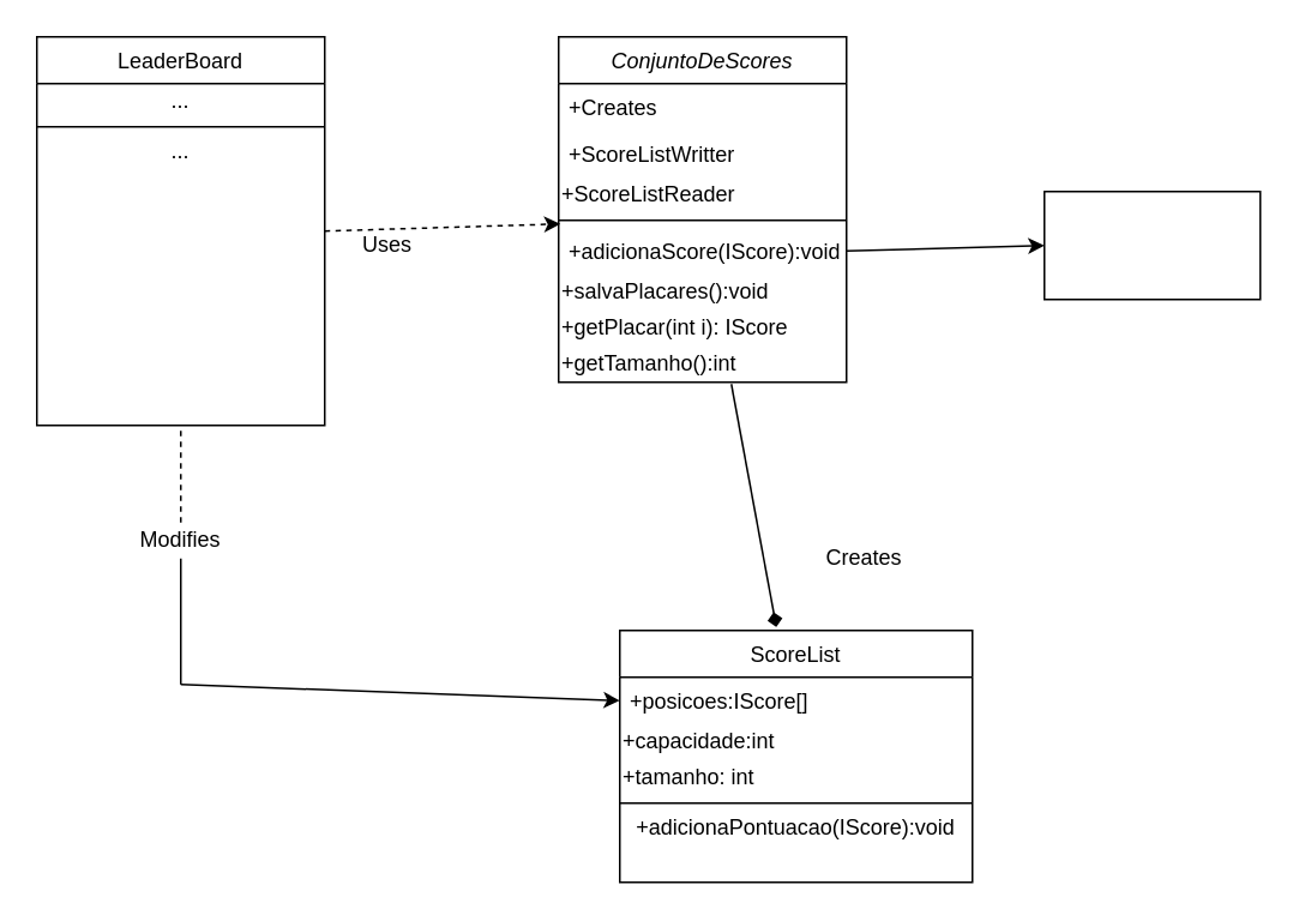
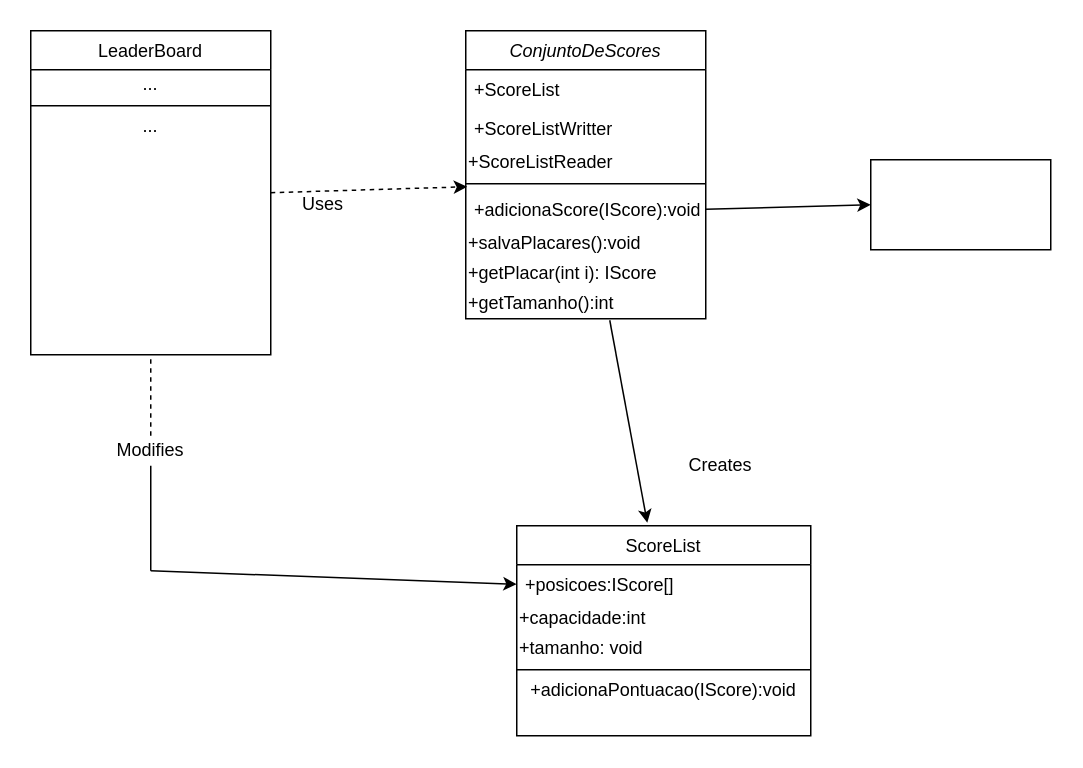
- <mxCell id="8" value="+Creates" style="text;align=left;verticalAlign=top;spacingLeft=4;spacingRight=4;overflow=hidden;rotatable=0;points=[[0,0.5],[1,0.5]];portConstraint=eastwest;rounded=0;shadow=0;html=0;" parent="7" vertex="1"><mxGeometry y="26" width="160" height="26" as="geometry" /></mxCell>
+ <mxCell id="8" value="+ScoreList" style="text;align=left;verticalAlign=top;spacingLeft=4;spacingRight=4;overflow=hidden;rotatable=0;points=[[0,0.5],[1,0.5]];portConstraint=eastwest;rounded=0;shadow=0;html=0;" parent="7" vertex="1"><mxGeometry y="26" width="160" height="26" as="geometry" /></mxCell>
- <mxCell id="25" value="" style="endArrow=diamond;html=1;exitX=0.6;exitY=1.05;exitDx=0;exitDy=0;exitPerimeter=0;entryX=0.444;entryY=-0.014;entryDx=0;entryDy=0;entryPerimeter=0;" edge="1" parent="1" source="15" target="19"><mxGeometry width="50" height="50" relative="1" as="geometry"><mxPoint x="400" y="310" as="sourcePoint" /><mxPoint x="450" y="260" as="targetPoint" /></mxGeometry></mxCell>
+ <mxCell id="25" value="" style="endArrow=classic;html=1;exitX=0.6;exitY=1.05;exitDx=0;exitDy=0;exitPerimeter=0;entryX=0.444;entryY=-0.014;entryDx=0;entryDy=0;entryPerimeter=0;" edge="1" parent="1" source="15" target="19"><mxGeometry width="50" height="50" relative="1" as="geometry"><mxPoint x="400" y="310" as="sourcePoint" /><mxPoint x="450" y="260" as="targetPoint" /></mxGeometry></mxCell>
- <mxCell id="22" value="+tamanho: int" style="text;html=1;strokeColor=none;fillColor=none;align=left;verticalAlign=middle;whiteSpace=wrap;rounded=0;" vertex="1" parent="19"><mxGeometry y="72" width="196" height="20" as="geometry" /></mxCell>
+ <mxCell id="22" value="+tamanho: void" style="text;html=1;strokeColor=none;fillColor=none;align=left;verticalAlign=middle;whiteSpace=wrap;rounded=0;" vertex="1" parent="19"><mxGeometry y="72" width="196" height="20" as="geometry" /></mxCell>
